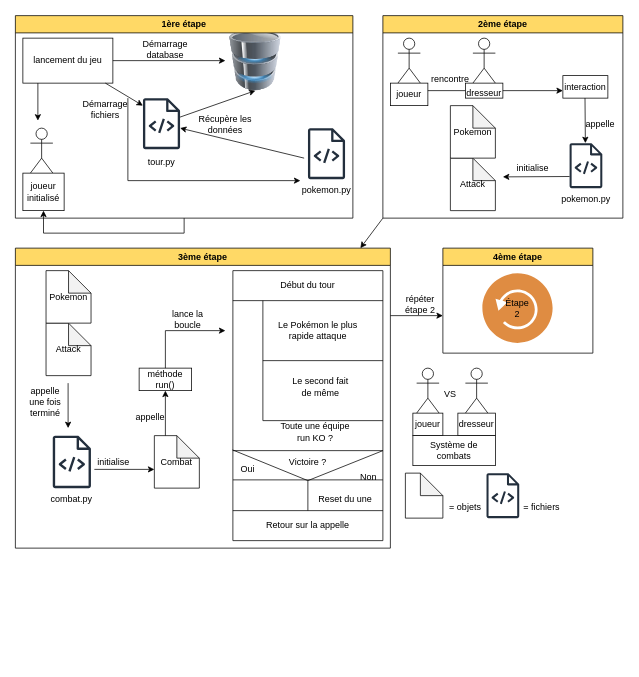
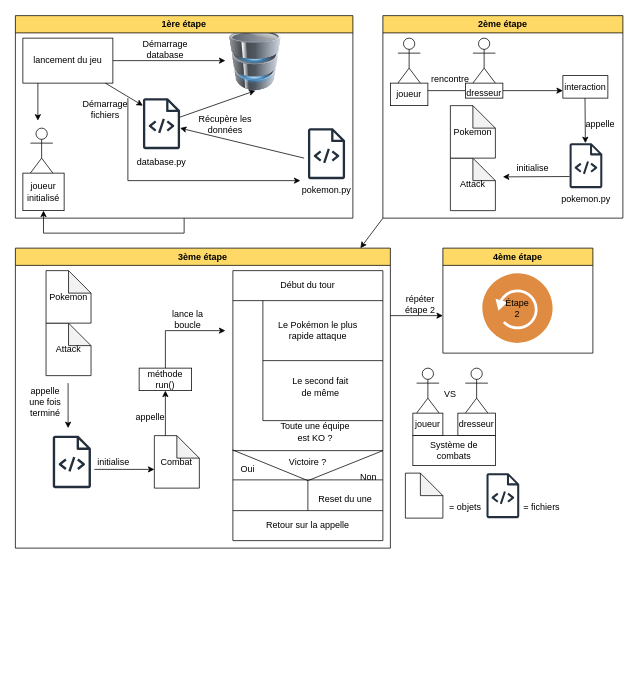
- <mxCell id="18" value="tour.py" style="text;html=1;align=center;verticalAlign=middle;whiteSpace=wrap;rounded=0;" vertex="1" parent="1"><mxGeometry x="185" y="200" width="60" height="30" as="geometry" /></mxCell>
+ <mxCell id="18" value="database.py" style="text;html=1;align=center;verticalAlign=middle;whiteSpace=wrap;rounded=0;" vertex="1" parent="1"><mxGeometry x="185" y="200" width="60" height="30" as="geometry" /></mxCell>
- <mxCell id="73" value="Toute une équipe run KO ?" style="text;html=1;align=center;verticalAlign=middle;whiteSpace=wrap;rounded=0;" vertex="1" parent="62"><mxGeometry x="345" y="230" width="110" height="30" as="geometry" /></mxCell>
+ <mxCell id="73" value="Toute une équipe est KO ?" style="text;html=1;align=center;verticalAlign=middle;whiteSpace=wrap;rounded=0;" vertex="1" parent="62"><mxGeometry x="345" y="230" width="110" height="30" as="geometry" /></mxCell>
- <mxCell id="51" value="combat.py" style="text;html=1;align=center;verticalAlign=middle;whiteSpace=wrap;rounded=0;" vertex="1" parent="1"><mxGeometry x="65.31" y="650" width="60" height="30" as="geometry" /></mxCell>
